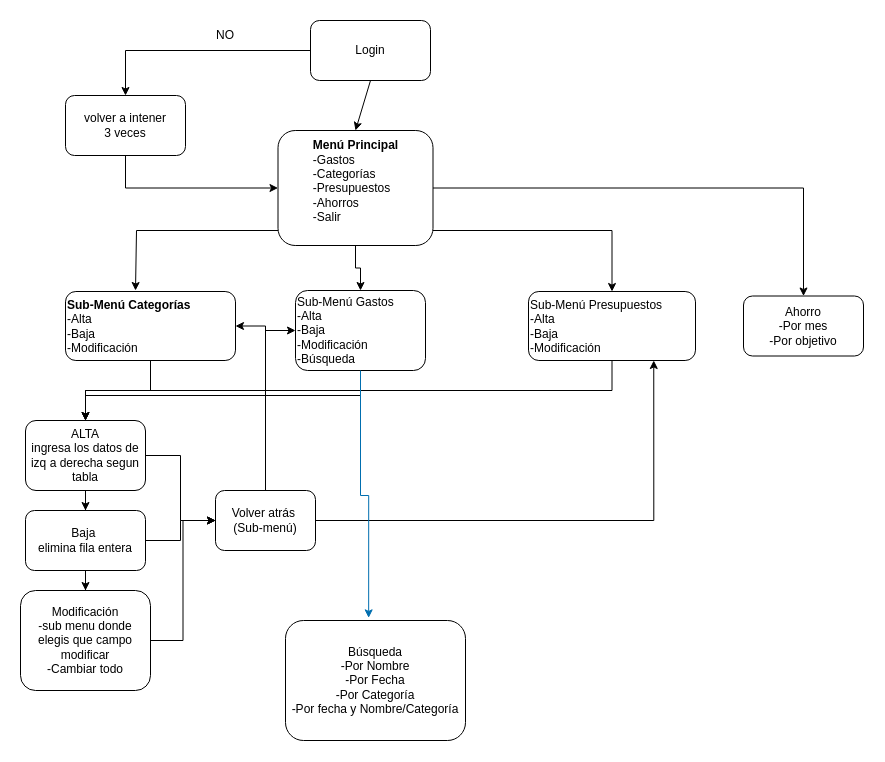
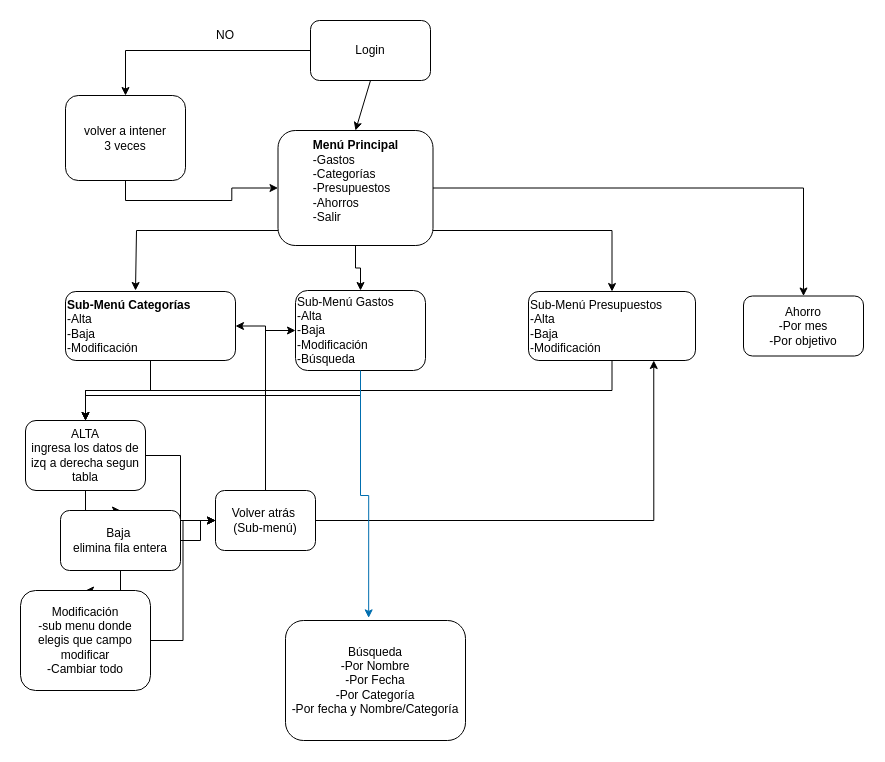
- <mxCell id="11" value="volver a intener&lt;br&gt;3 veces" style="rounded=1;whiteSpace=wrap;html=1;" vertex="1" parent="1"><mxGeometry x="65" y="95" width="120" height="60" as="geometry" /></mxCell>
+ <mxCell id="11" value="volver a intener&lt;br&gt;3 veces" style="rounded=1;whiteSpace=wrap;html=1;" vertex="1" parent="1"><mxGeometry x="65" y="95" width="120" height="85" as="geometry" /></mxCell>
- <mxCell id="24" value="Baja&amp;nbsp;&lt;br&gt;elimina fila entera" style="rounded=1;whiteSpace=wrap;html=1;" vertex="1" parent="1"><mxGeometry x="25" y="510" width="120" height="60" as="geometry" /></mxCell>
+ <mxCell id="24" value="Baja&amp;nbsp;&lt;br&gt;elimina fila entera" style="rounded=1;whiteSpace=wrap;html=1;" vertex="1" parent="1"><mxGeometry x="60" y="510" width="120" height="60" as="geometry" /></mxCell>
